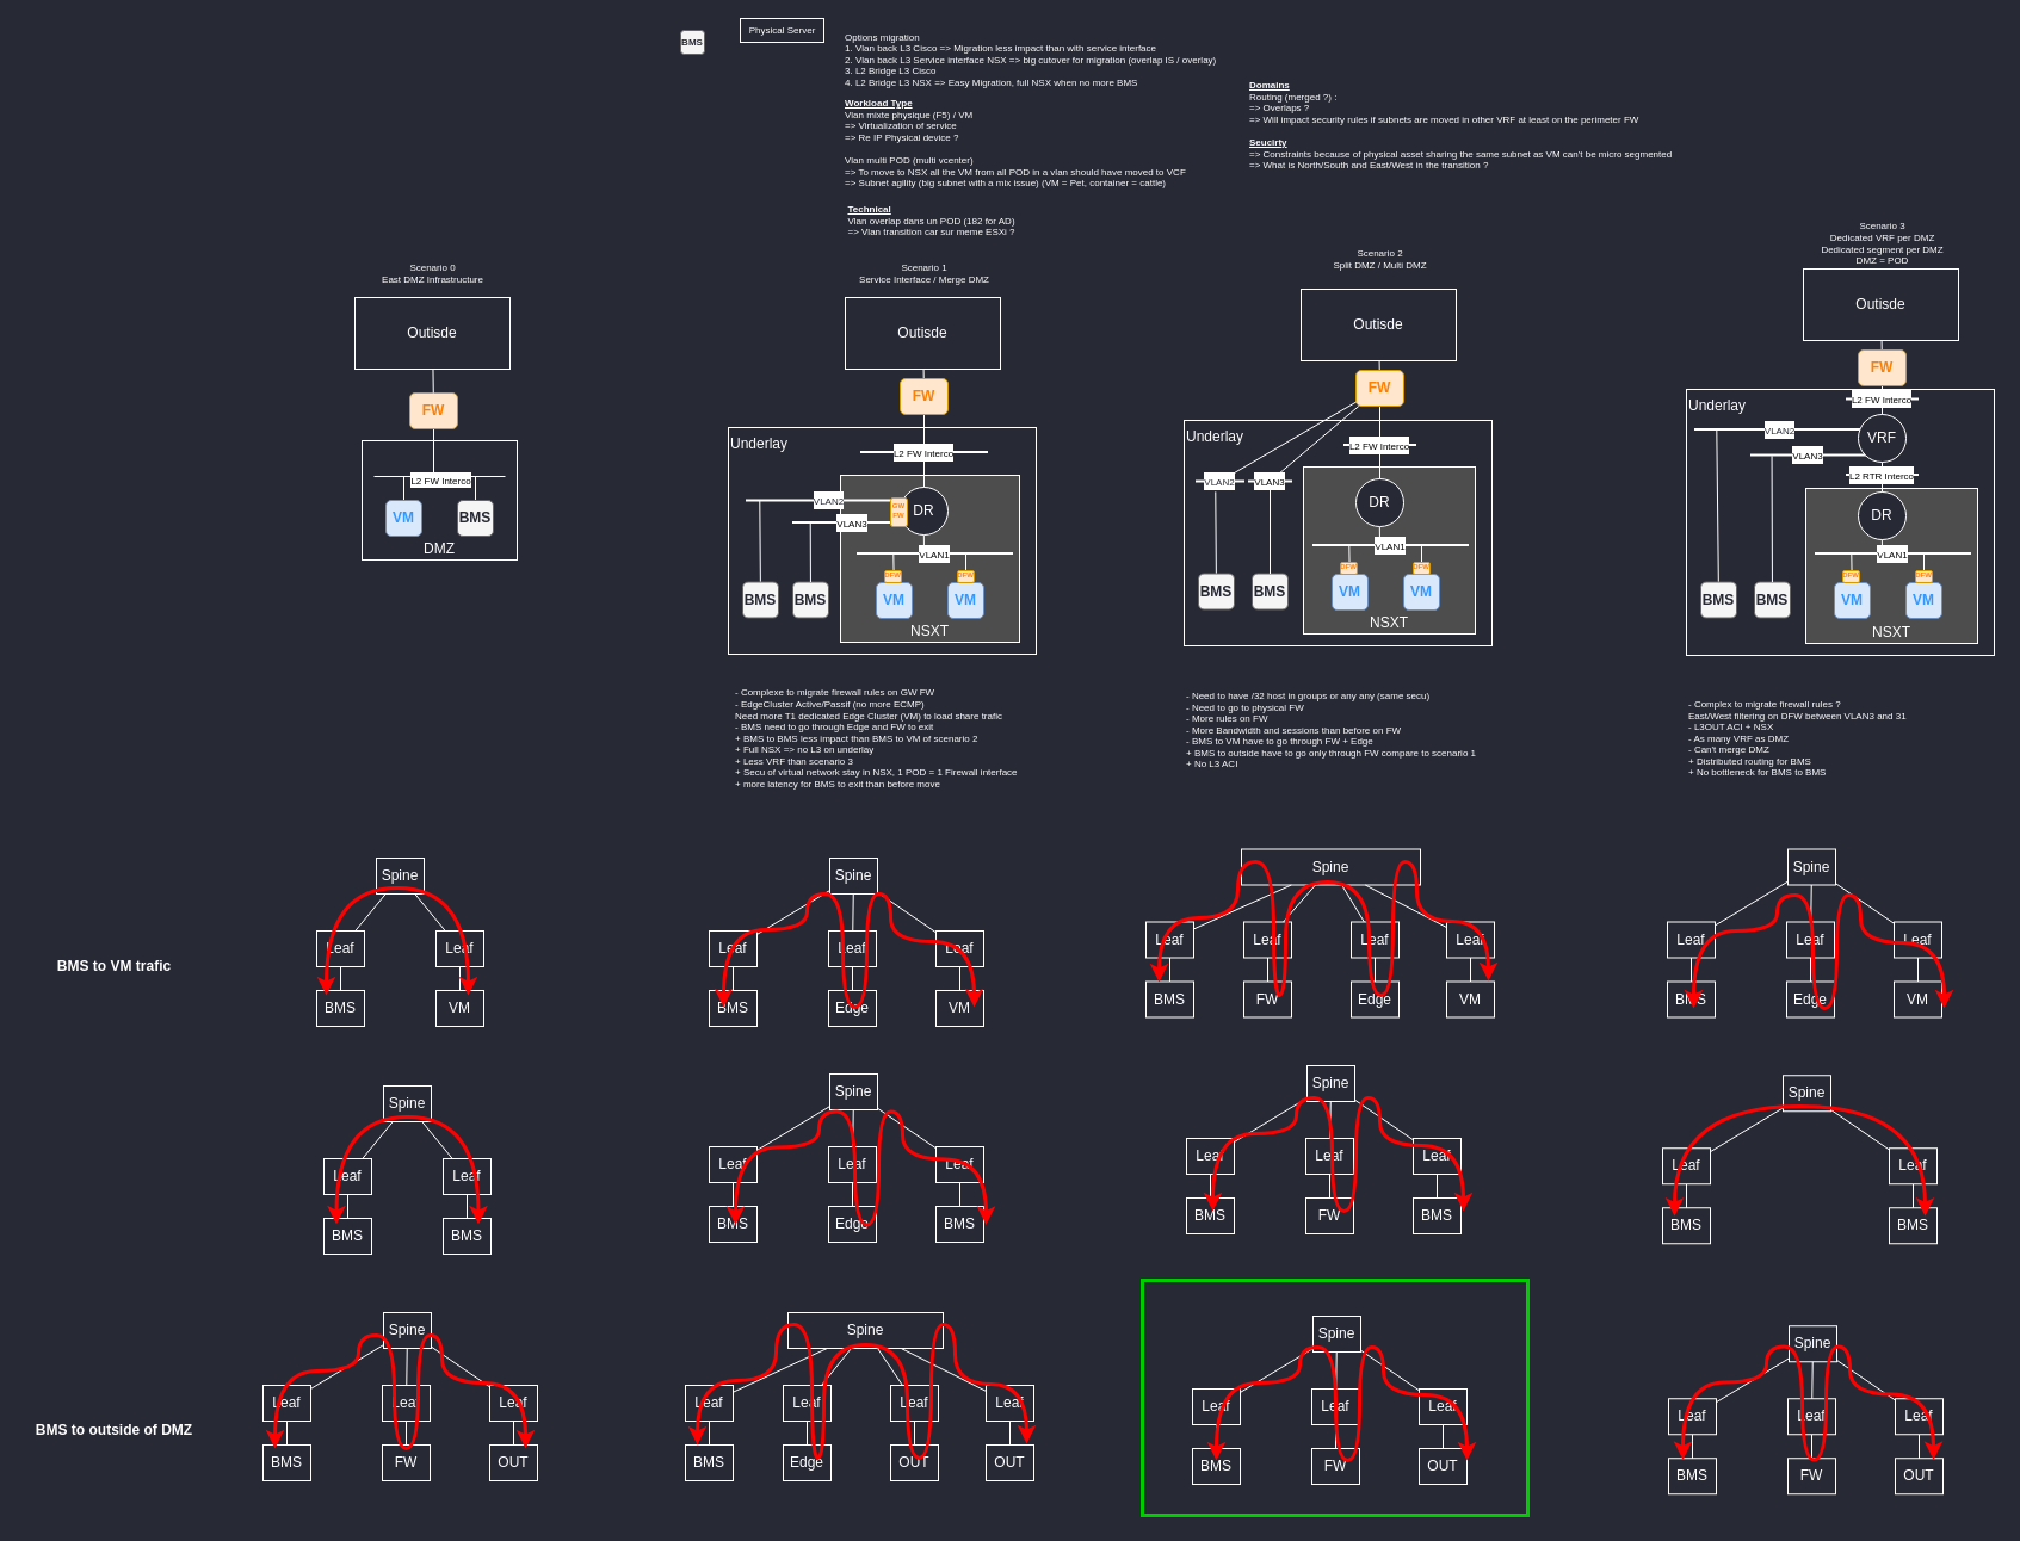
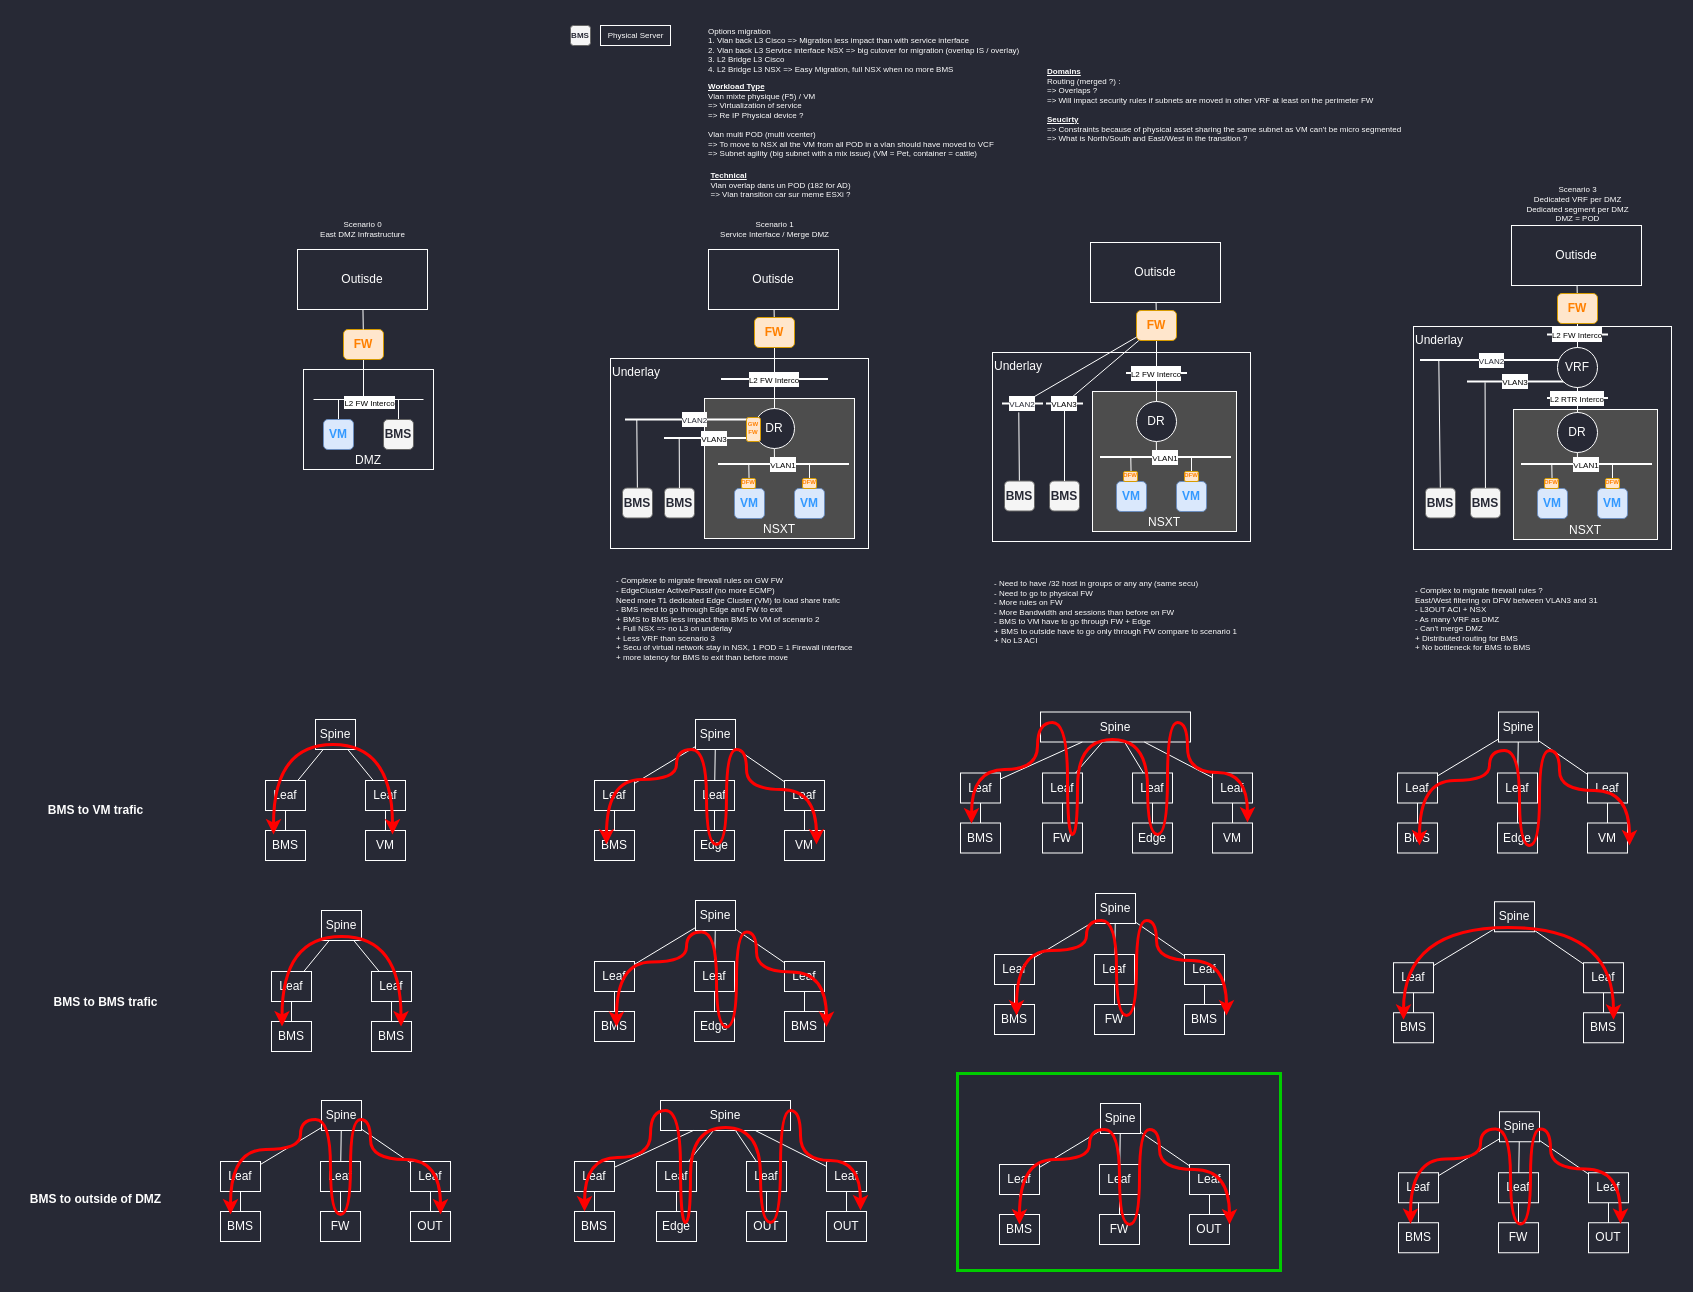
- <mxCell id="69" value="&lt;font style=&quot;font-size: 8px;&quot;&gt;Physical Server&lt;/font&gt;" style="text;html=1;align=center;verticalAlign=middle;resizable=0;points=[];autosize=1;fontSize=8;fillColor=#272935;strokeColor=#FFFFFF;fontColor=#FFFFFF;" parent="1" vertex="1"><mxGeometry x="620" y="15" width="70" height="20" as="geometry" /></mxCell>
+ <mxCell id="69" value="&lt;font style=&quot;font-size: 8px;&quot;&gt;Physical Server&lt;/font&gt;" style="text;html=1;align=center;verticalAlign=middle;resizable=0;points=[];autosize=1;fontSize=8;fillColor=#272935;strokeColor=#FFFFFF;fontColor=#FFFFFF;" parent="1" vertex="1"><mxGeometry x="600" y="25" width="70" height="20" as="geometry" /></mxCell>
- <mxCell id="103" value="Scenario 2&lt;br&gt;Split DMZ / Multi DMZ" style="text;html=1;align=center;verticalAlign=middle;resizable=0;points=[];autosize=1;strokeColor=none;fillColor=none;fontSize=8;fontColor=#FFFFFF;" parent="1" vertex="1"><mxGeometry x="1111" y="202" width="90" height="30" as="geometry" /></mxCell>
+ <mxCell id="262" value="BMS to BMS trafic" style="text;html=1;align=center;verticalAlign=middle;resizable=0;points=[];autosize=1;strokeColor=none;fillColor=none;fontColor=#FFFFFF;fontStyle=1" vertex="1" parent="1"><mxGeometry x="45" y="992.25" width="120" height="20" as="geometry" /></mxCell>
